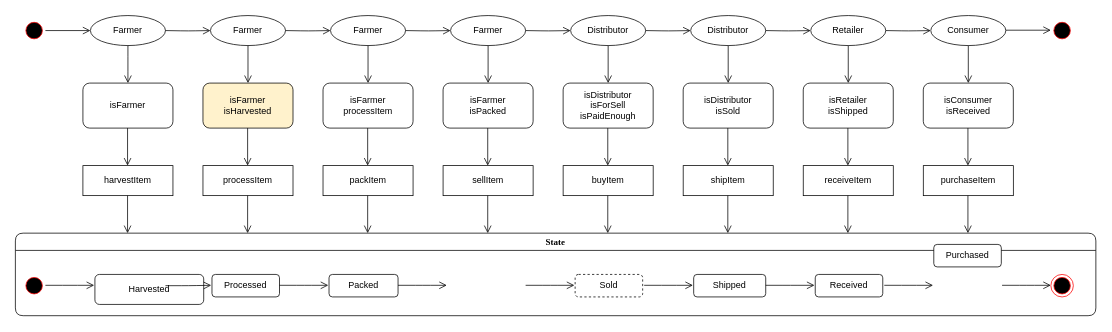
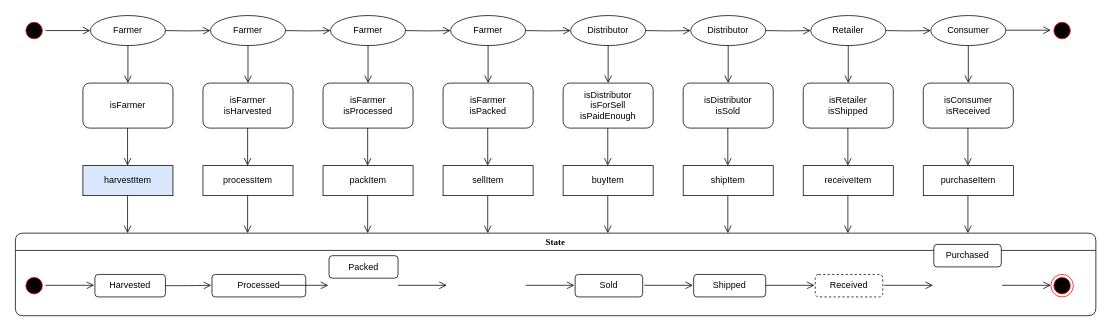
- <mxCell id="46" value="isFarmer&lt;br&gt;isHarvested" style="rounded=1;whiteSpace=wrap;html=1;fillColor=#fff2cc;" vertex="1" parent="1"><mxGeometry x="270" y="110" width="120" height="60" as="geometry" /></mxCell>
+ <mxCell id="46" value="isFarmer&lt;br&gt;isHarvested" style="rounded=1;whiteSpace=wrap;html=1;" vertex="1" parent="1"><mxGeometry x="270" y="110" width="120" height="60" as="geometry" /></mxCell>
- <mxCell id="51" value="isFarmer&lt;br&gt;processItem" style="rounded=1;whiteSpace=wrap;html=1;" vertex="1" parent="1"><mxGeometry x="430" y="110" width="120" height="60" as="geometry" /></mxCell>
+ <mxCell id="51" value="isFarmer&lt;br&gt;isProcessed" style="rounded=1;whiteSpace=wrap;html=1;" vertex="1" parent="1"><mxGeometry x="430" y="110" width="120" height="60" as="geometry" /></mxCell>
- <mxCell id="43" value="harvestItem" style="rounded=0;whiteSpace=wrap;html=1;" vertex="1" parent="1"><mxGeometry x="110" y="220" width="120" height="40" as="geometry" /></mxCell>
+ <mxCell id="43" value="harvestItem" style="rounded=0;whiteSpace=wrap;html=1;fillColor=#dae8fc;" vertex="1" parent="1"><mxGeometry x="110" y="220" width="120" height="40" as="geometry" /></mxCell>
- <mxCell id="9" value="Processed" style="rounded=1;whiteSpace=wrap;html=1;" vertex="1" parent="3"><mxGeometry x="262" y="55" width="90" height="30" as="geometry" /></mxCell>
+ <mxCell id="9" value="Processed" style="rounded=1;whiteSpace=wrap;html=1;" vertex="1" parent="3"><mxGeometry x="262" y="55" width="125" height="30" as="geometry" /></mxCell>
- <mxCell id="11" value="Packed" style="rounded=1;whiteSpace=wrap;html=1;" vertex="1" parent="3"><mxGeometry x="418" y="55" width="92" height="30" as="geometry" /></mxCell>
+ <mxCell id="11" value="Packed" style="rounded=1;whiteSpace=wrap;html=1;" vertex="1" parent="3"><mxGeometry x="418" y="30" width="92" height="30" as="geometry" /></mxCell>
- <mxCell id="14" value="Sold" style="rounded=1;whiteSpace=wrap;html=1;dashed=1;" vertex="1" parent="3"><mxGeometry x="746" y="55" width="90" height="30" as="geometry" /></mxCell>
+ <mxCell id="14" value="Sold" style="rounded=1;whiteSpace=wrap;html=1;" vertex="1" parent="3"><mxGeometry x="746" y="55" width="90" height="30" as="geometry" /></mxCell>
- <mxCell id="18" value="Received" style="rounded=1;whiteSpace=wrap;html=1;" vertex="1" parent="3"><mxGeometry x="1066" y="55" width="90" height="30" as="geometry" /></mxCell>
+ <mxCell id="18" value="Received" style="rounded=1;whiteSpace=wrap;html=1;dashed=1;" vertex="1" parent="3"><mxGeometry x="1066" y="55" width="90" height="30" as="geometry" /></mxCell>
- <mxCell id="7" value="Harvested" style="rounded=1;whiteSpace=wrap;html=1;" vertex="1" parent="3"><mxGeometry x="106" y="55" width="145" height="40" as="geometry" /></mxCell>
+ <mxCell id="7" value="Harvested" style="rounded=1;whiteSpace=wrap;html=1;" vertex="1" parent="3"><mxGeometry x="106" y="55" width="94" height="30" as="geometry" /></mxCell>
